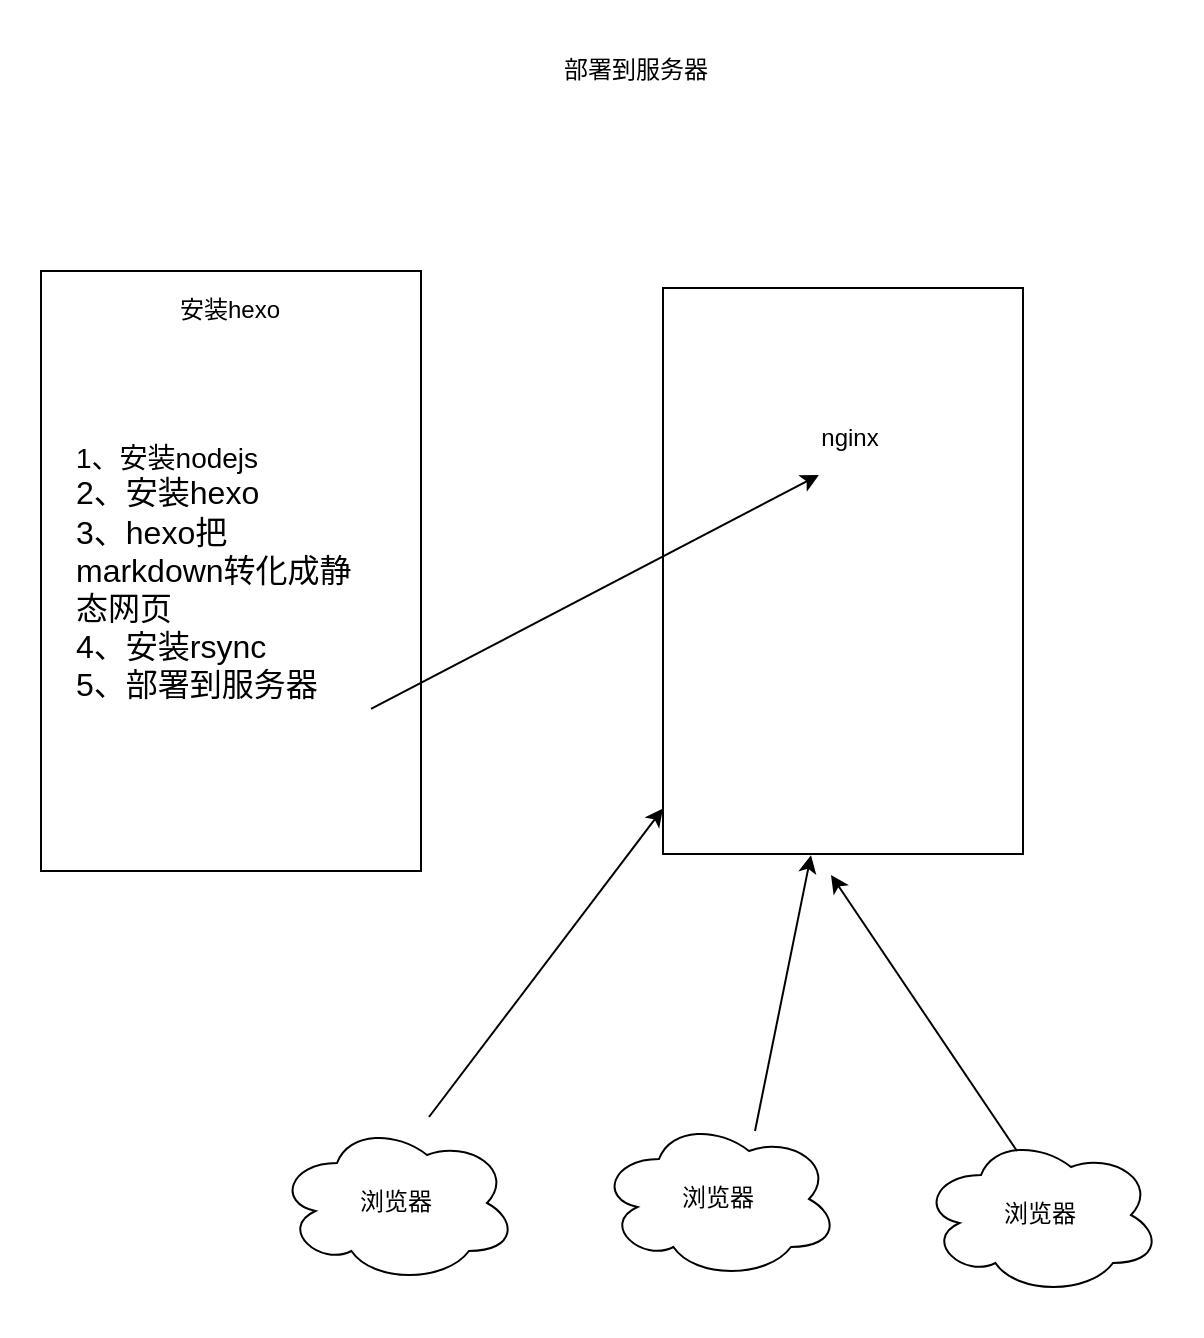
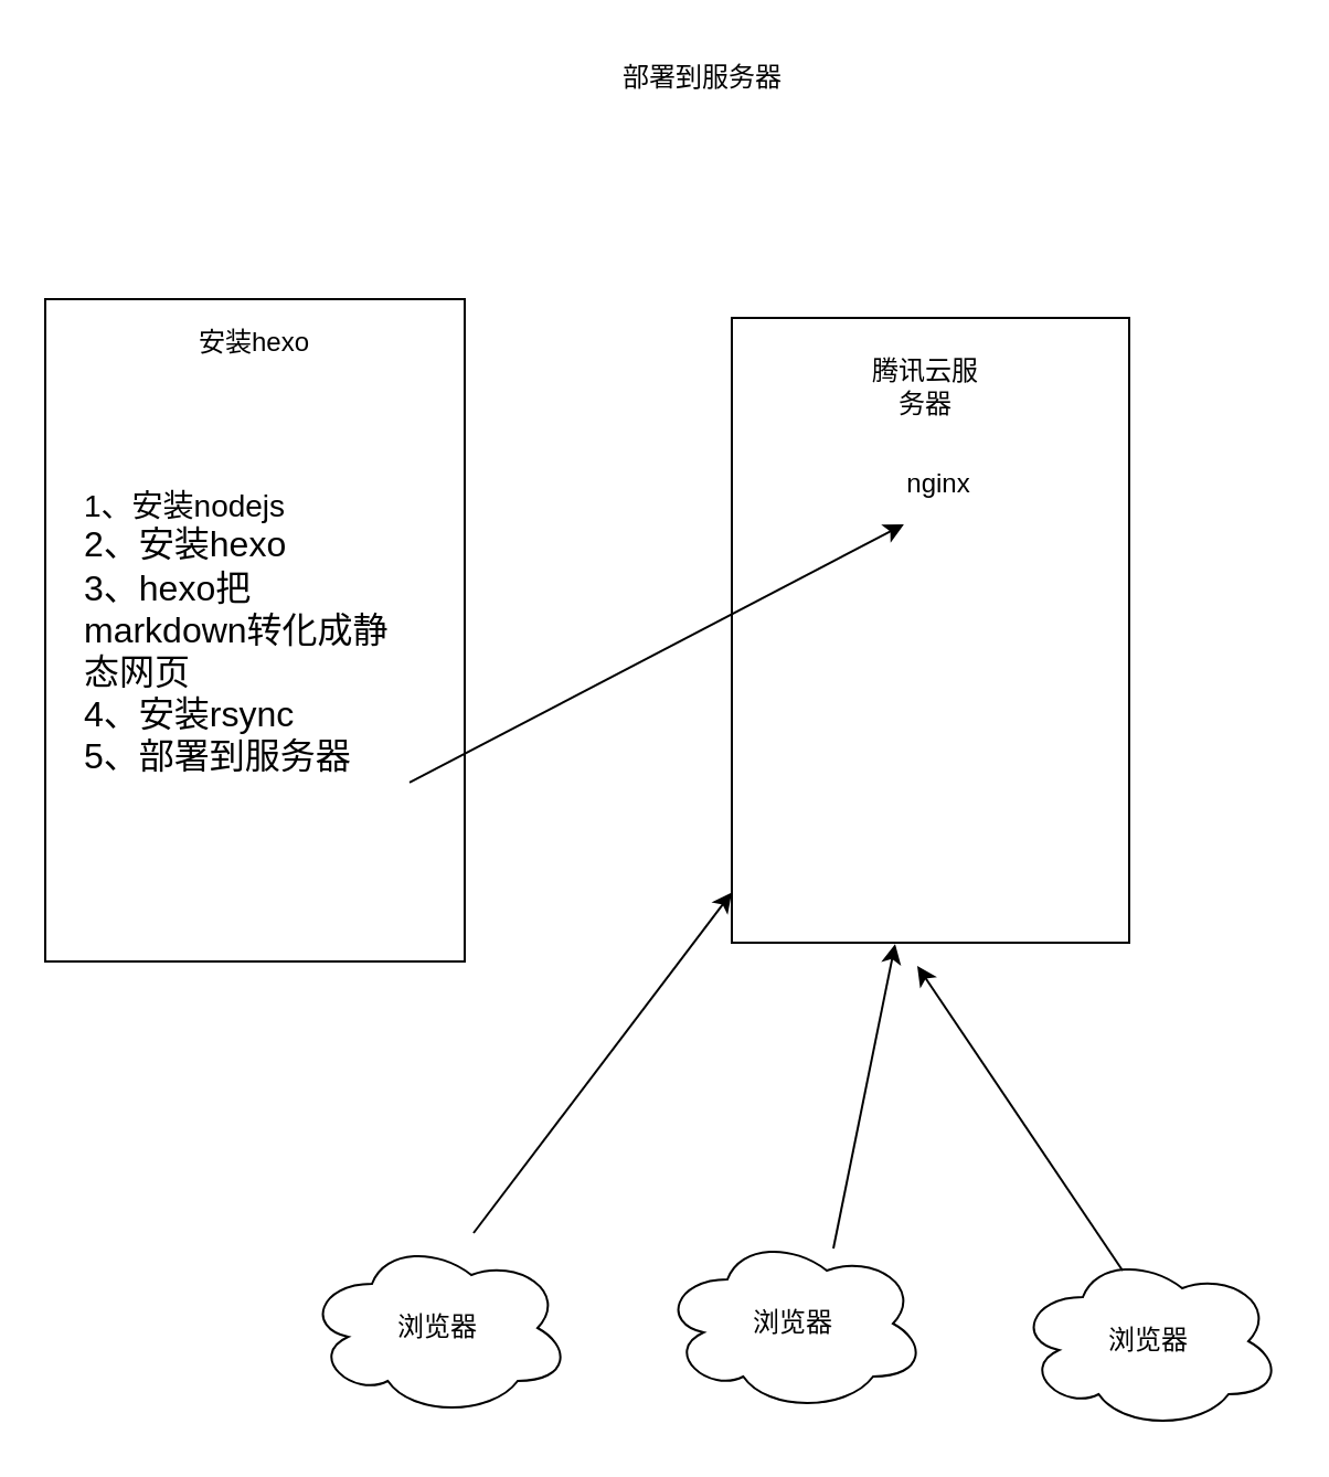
+ <mxCell id="14" value="腾讯云服务器" style="text;html=1;align=center;verticalAlign=middle;whiteSpace=wrap;rounded=0;" vertex="1" parent="1"><mxGeometry x="389" y="160" width="60" height="30" as="geometry" /></mxCell>
